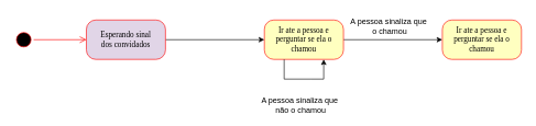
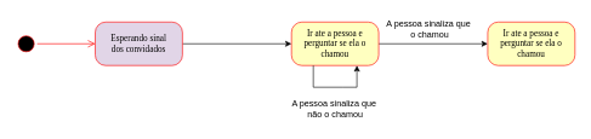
- <mxCell id="9" value="&lt;div&gt;A pessoa sinaliza que&amp;nbsp;&lt;/div&gt;&lt;div&gt;não o chamou&lt;/div&gt;" style="text;html=1;align=center;verticalAlign=middle;resizable=0;points=[];autosize=1;strokeColor=none;fillColor=none;" vertex="1" parent="1"><mxGeometry x="385" y="140" width="140" height="40" as="geometry" /></mxCell>
+ <mxCell id="9" value="&lt;div&gt;A pessoa sinaliza que&amp;nbsp;&lt;/div&gt;&lt;div&gt;não o chamou&lt;/div&gt;" style="text;html=1;align=center;verticalAlign=middle;resizable=0;points=[];autosize=1;strokeColor=none;fillColor=none;" vertex="1" parent="1"><mxGeometry x="390" y="130" width="140" height="40" as="geometry" /></mxCell>
